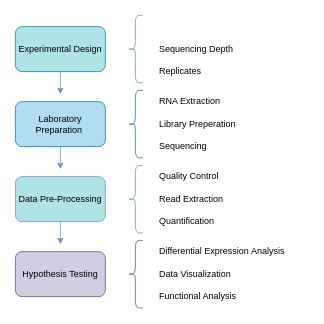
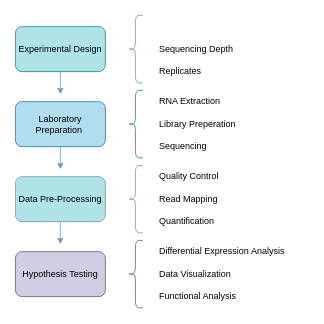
- <mxCell id="18" value="Read Extraction" style="text;html=1;strokeColor=none;fillColor=none;align=left;verticalAlign=middle;whiteSpace=wrap;rounded=0;" vertex="1" parent="1"><mxGeometry x="210" y="255" width="160" height="20" as="geometry" /></mxCell>
+ <mxCell id="18" value="Read Mapping" style="text;html=1;strokeColor=none;fillColor=none;align=left;verticalAlign=middle;whiteSpace=wrap;rounded=0;" vertex="1" parent="1"><mxGeometry x="210" y="255" width="160" height="20" as="geometry" /></mxCell>
